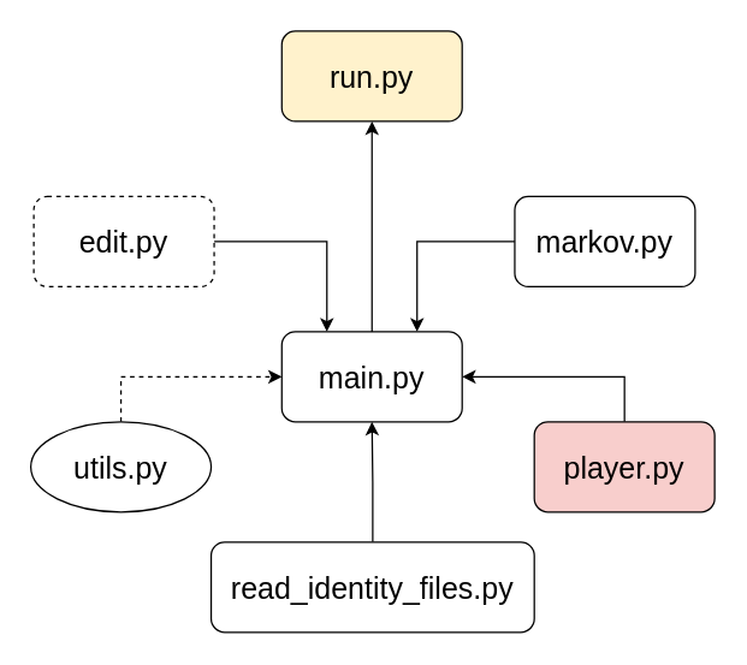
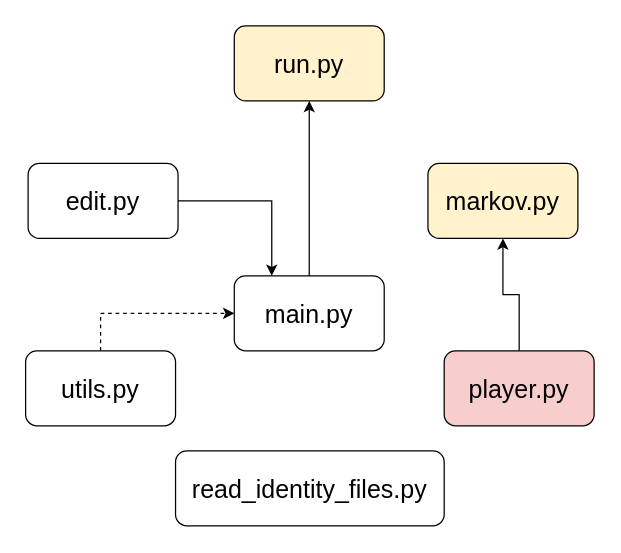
- <mxCell id="12" value="&lt;font style=&quot;font-size: 20px&quot;&gt;edit.py&lt;/font&gt;" style="rounded=1;whiteSpace=wrap;html=1;dashed=1;" parent="1" vertex="1"><mxGeometry x="22" y="130" width="120" height="60" as="geometry" /></mxCell>
+ <mxCell id="12" value="&lt;font style=&quot;font-size: 20px&quot;&gt;edit.py&lt;/font&gt;" style="rounded=1;whiteSpace=wrap;html=1;" parent="1" vertex="1"><mxGeometry x="22" y="130" width="120" height="60" as="geometry" /></mxCell>
- <mxCell id="13" style="edgeStyle=orthogonalEdgeStyle;rounded=0;orthogonalLoop=1;jettySize=auto;html=1;exitX=0;exitY=0.5;exitDx=0;exitDy=0;entryX=0.75;entryY=0;entryDx=0;entryDy=0;" parent="1" source="14" target="4" edge="1"><mxGeometry relative="1" as="geometry" /></mxCell>
- <mxCell id="14" value="&lt;font style=&quot;font-size: 20px&quot;&gt;markov.py&lt;/font&gt;" style="rounded=1;whiteSpace=wrap;html=1;" parent="1" vertex="1"><mxGeometry x="342" y="130" width="120" height="60" as="geometry" /></mxCell>
+ <mxCell id="14" value="&lt;font style=&quot;font-size: 20px&quot;&gt;markov.py&lt;/font&gt;" style="rounded=1;whiteSpace=wrap;html=1;fillColor=#fff2cc;" parent="1" vertex="1"><mxGeometry x="342" y="130" width="120" height="60" as="geometry" /></mxCell>
- <mxCell id="7" style="edgeStyle=orthogonalEdgeStyle;rounded=0;orthogonalLoop=1;jettySize=auto;html=1;exitX=0.5;exitY=0;exitDx=0;exitDy=0;entryX=1;entryY=0.5;entryDx=0;entryDy=0;" parent="1" source="8" target="4" edge="1"><mxGeometry relative="1" as="geometry" /></mxCell>
+ <mxCell id="7" style="edgeStyle=orthogonalEdgeStyle;rounded=0;orthogonalLoop=1;jettySize=auto;html=1;exitX=0.5;exitY=0;exitDx=0;exitDy=0;" parent="1" source="8" target="14" edge="1"><mxGeometry relative="1" as="geometry" /></mxCell>
- <mxCell id="10" value="&lt;font style=&quot;font-size: 20px&quot;&gt;utils.py&lt;/font&gt;" style="ellipse;whiteSpace=wrap;html=1;" parent="1" vertex="1"><mxGeometry x="20" y="280" width="120" height="60" as="geometry" /></mxCell>
+ <mxCell id="10" value="&lt;font style=&quot;font-size: 20px&quot;&gt;utils.py&lt;/font&gt;" style="rounded=1;whiteSpace=wrap;html=1;" parent="1" vertex="1"><mxGeometry x="20" y="280" width="120" height="60" as="geometry" /></mxCell>
- <mxCell id="5" style="edgeStyle=orthogonalEdgeStyle;rounded=0;orthogonalLoop=1;jettySize=auto;html=1;exitX=0.5;exitY=0;exitDx=0;exitDy=0;entryX=0.5;entryY=1;entryDx=0;entryDy=0;" parent="1" source="6" target="4" edge="1"><mxGeometry relative="1" as="geometry" /></mxCell>
